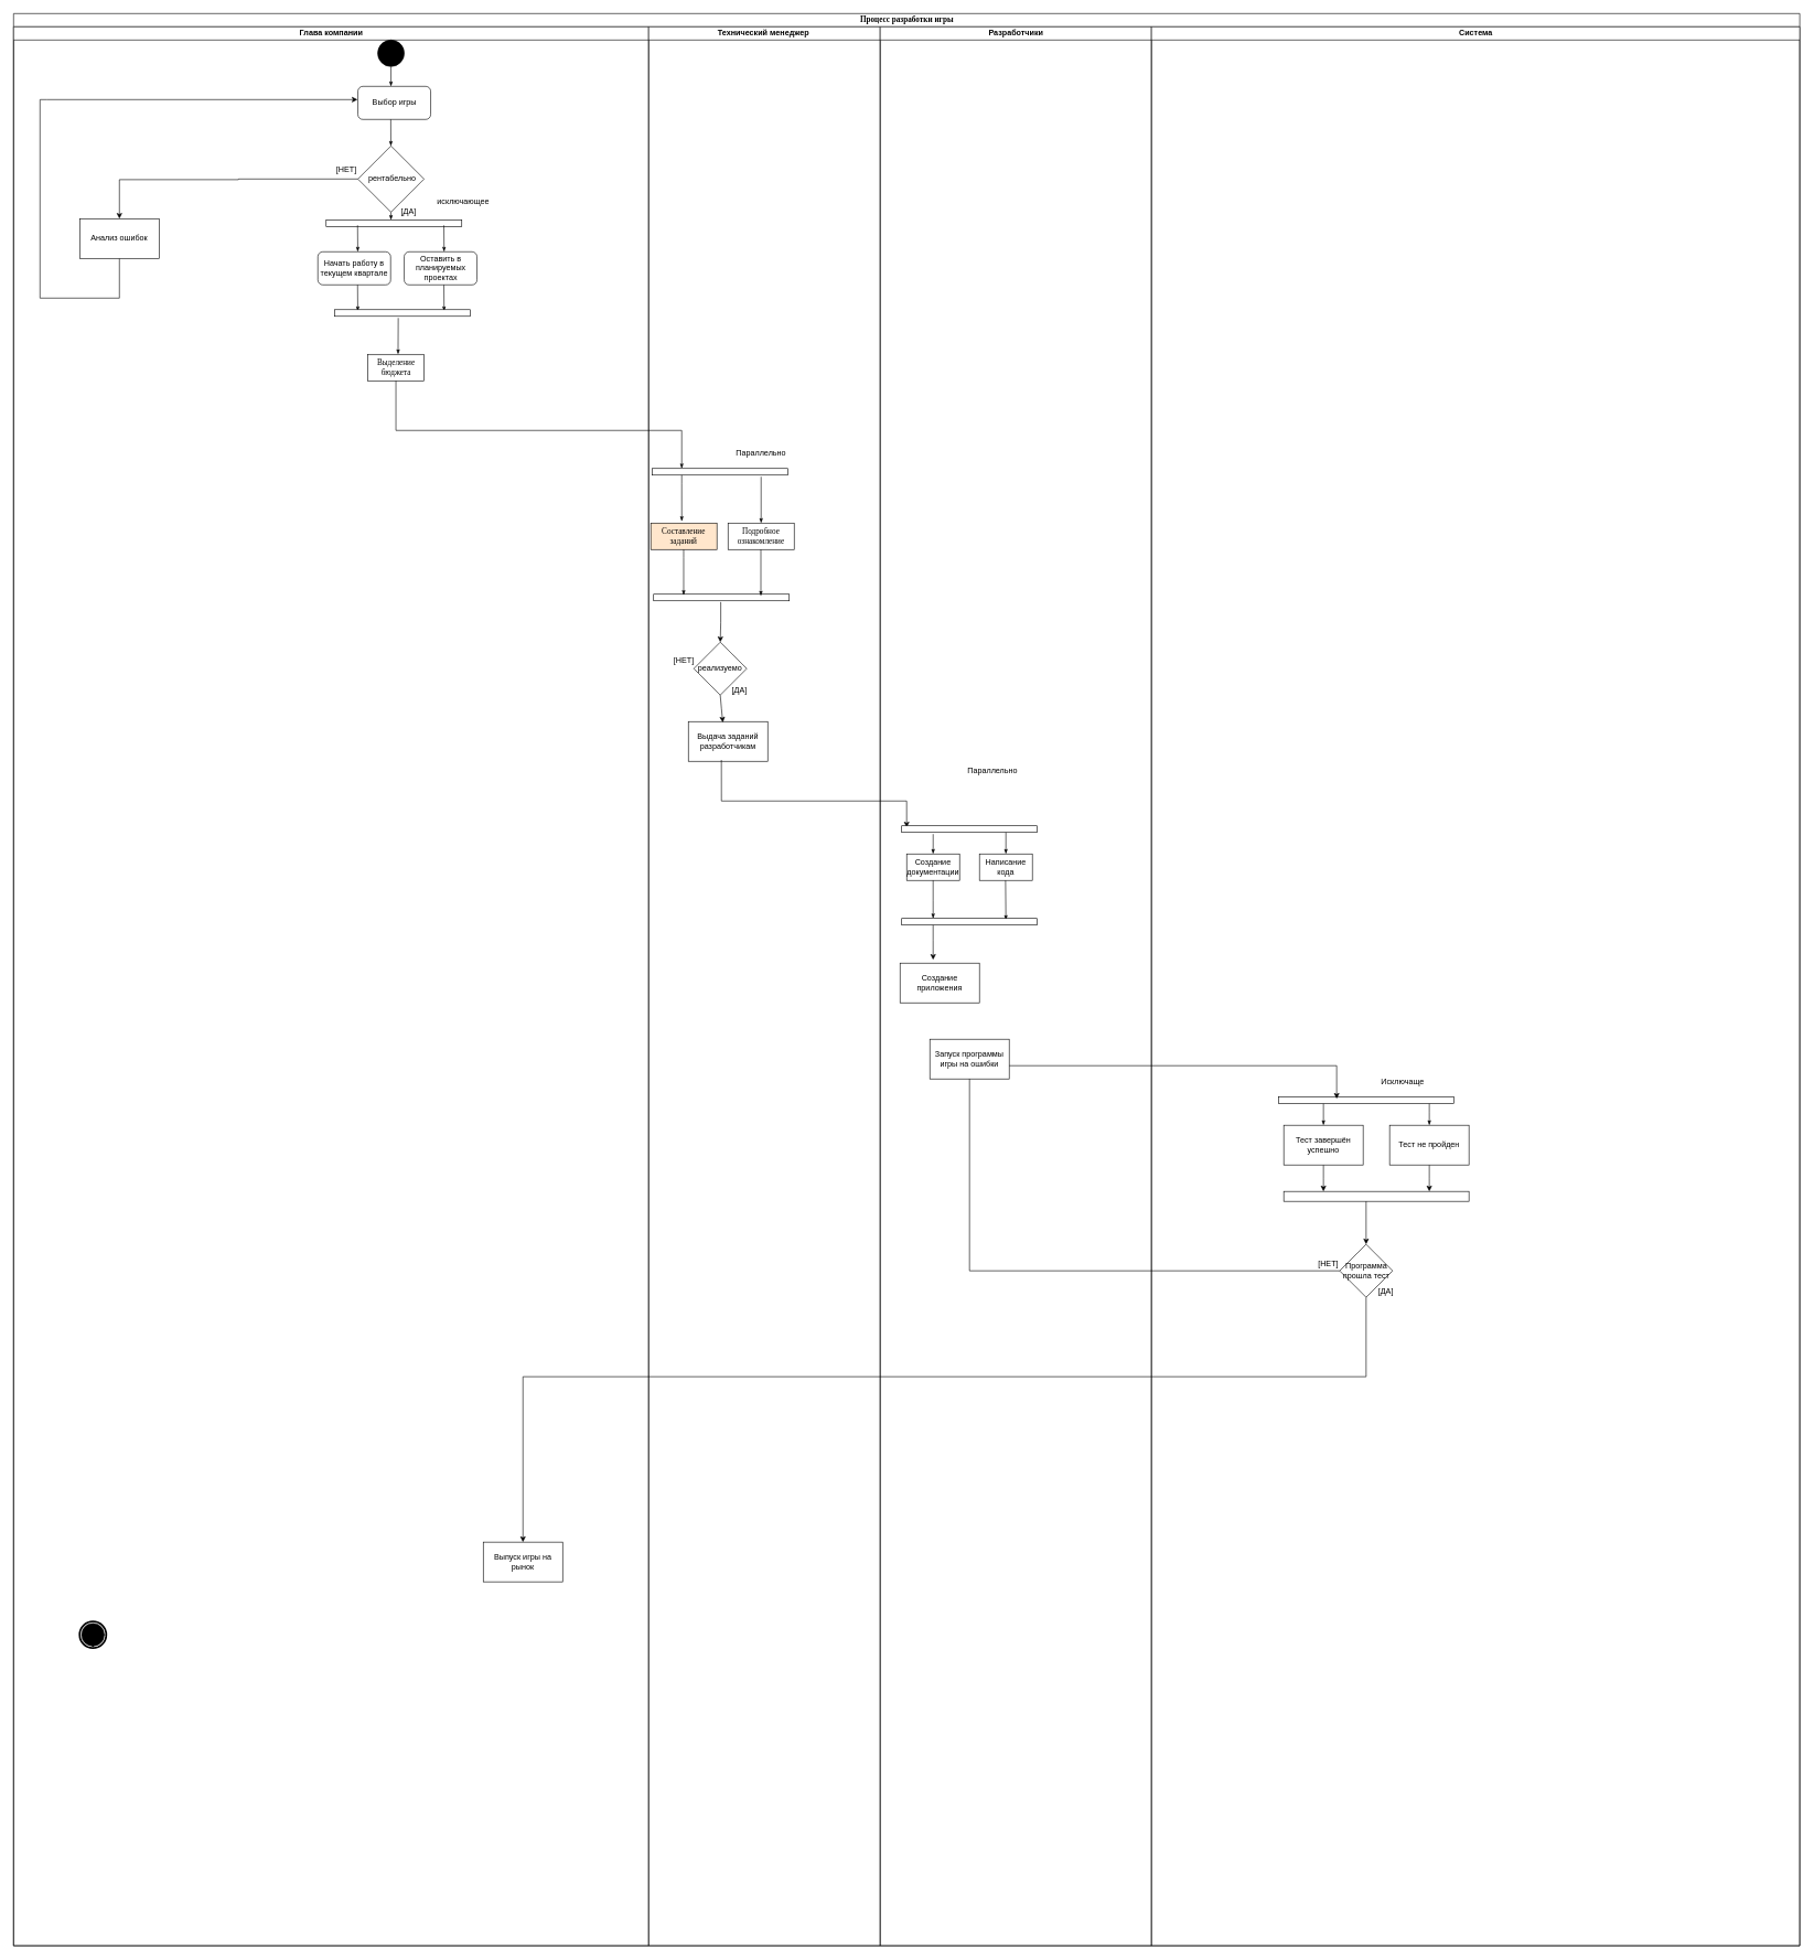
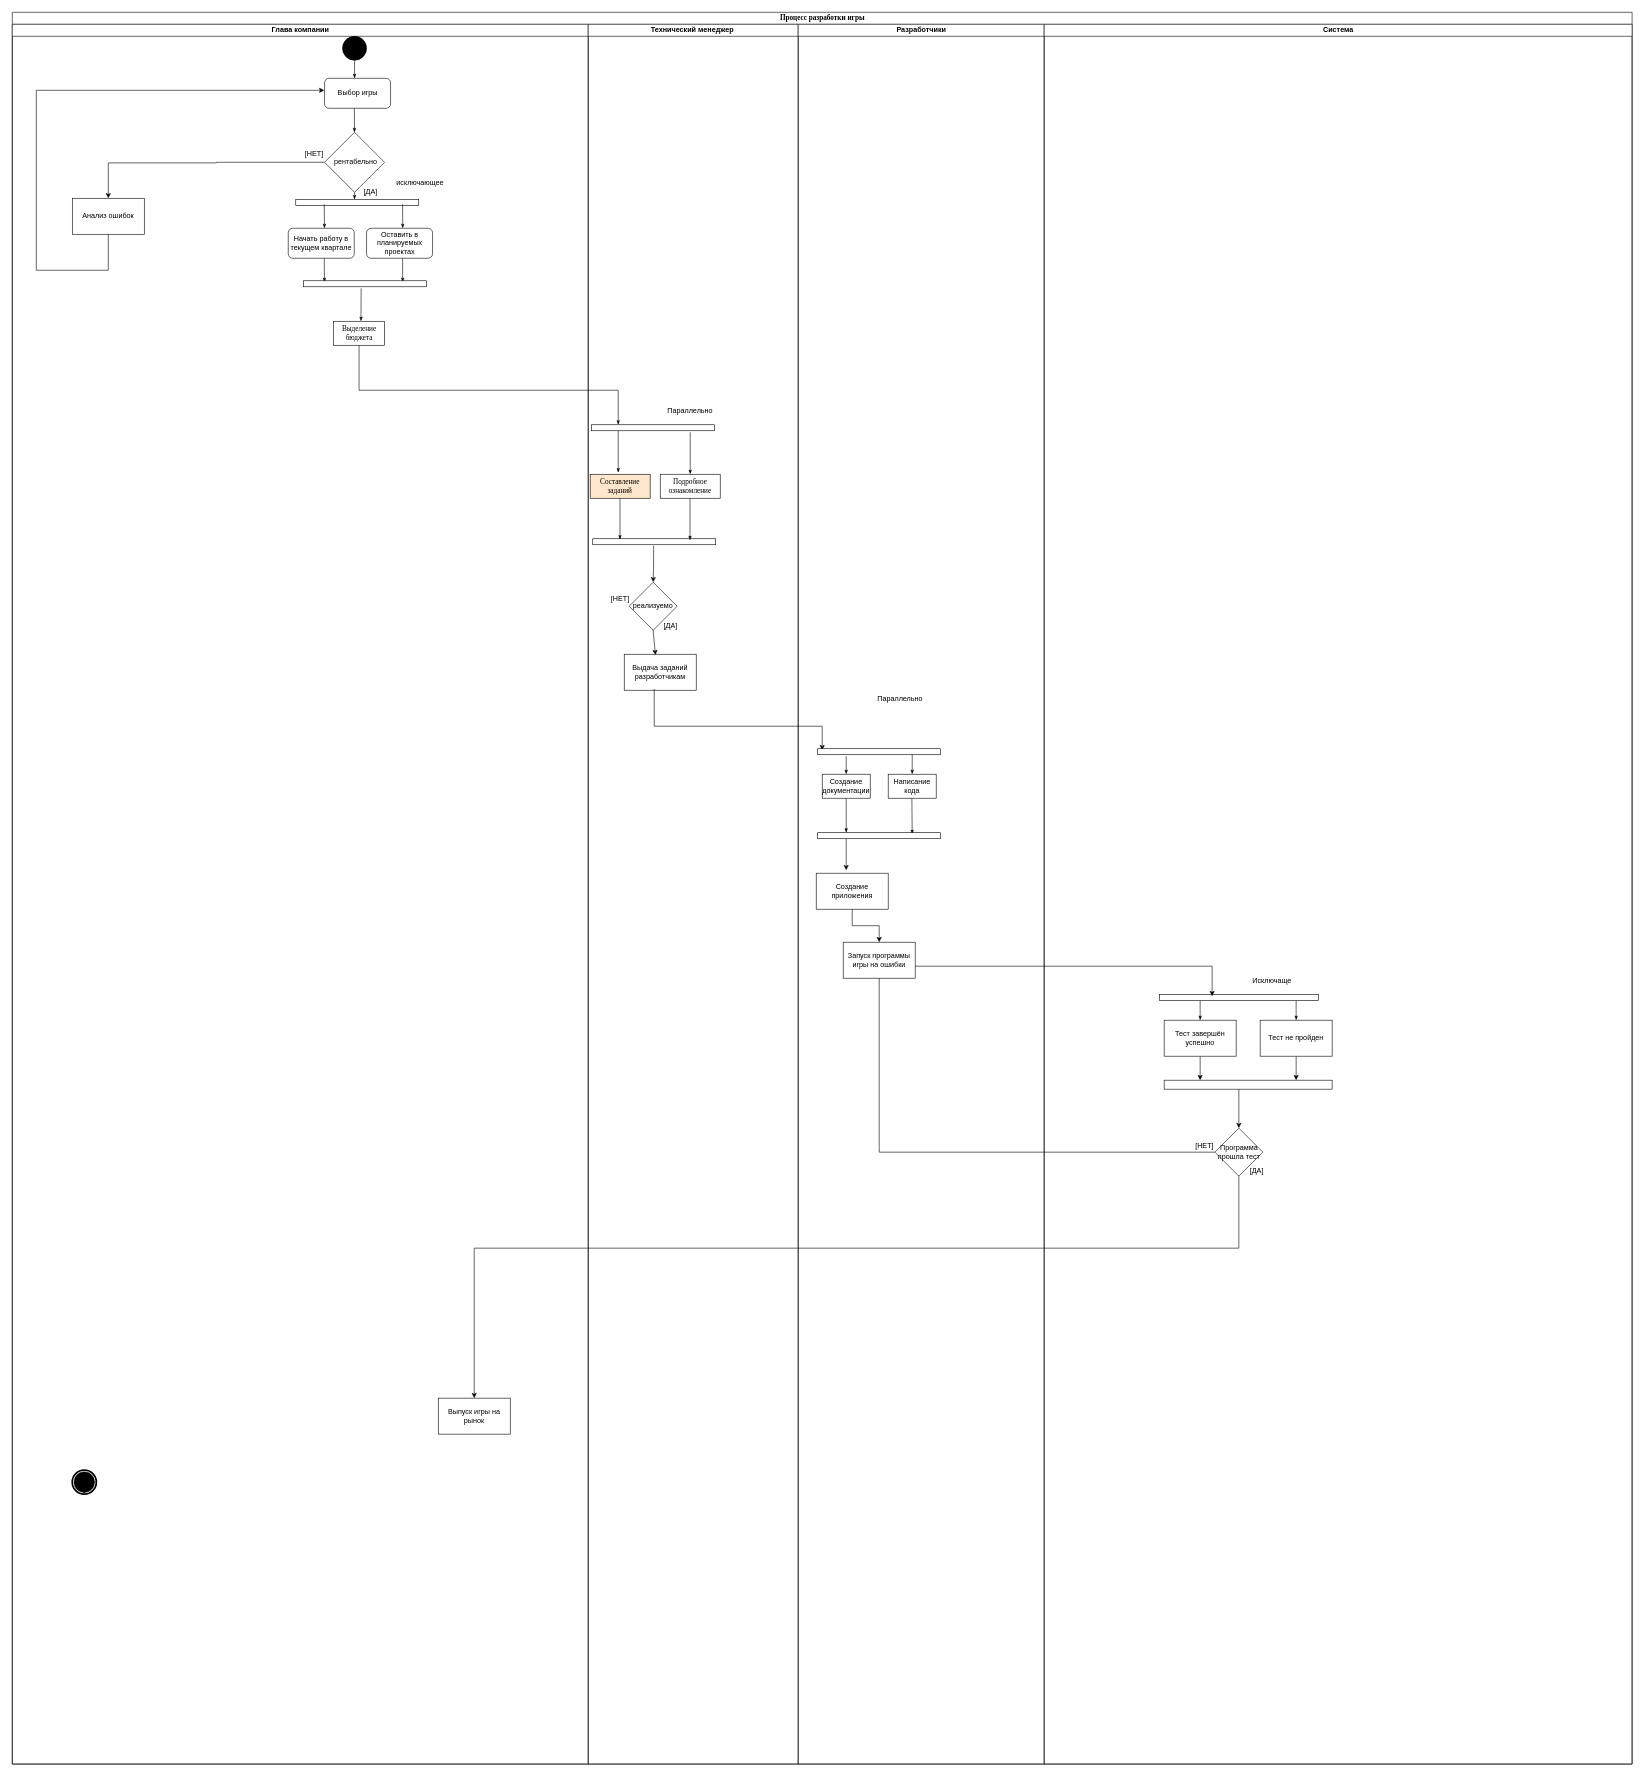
+ <mxCell id="59" style="edgeStyle=orthogonalEdgeStyle;rounded=0;orthogonalLoop=1;jettySize=auto;html=1;" edge="1" parent="46" source="57" target="55"><mxGeometry relative="1" as="geometry" /></mxCell>
